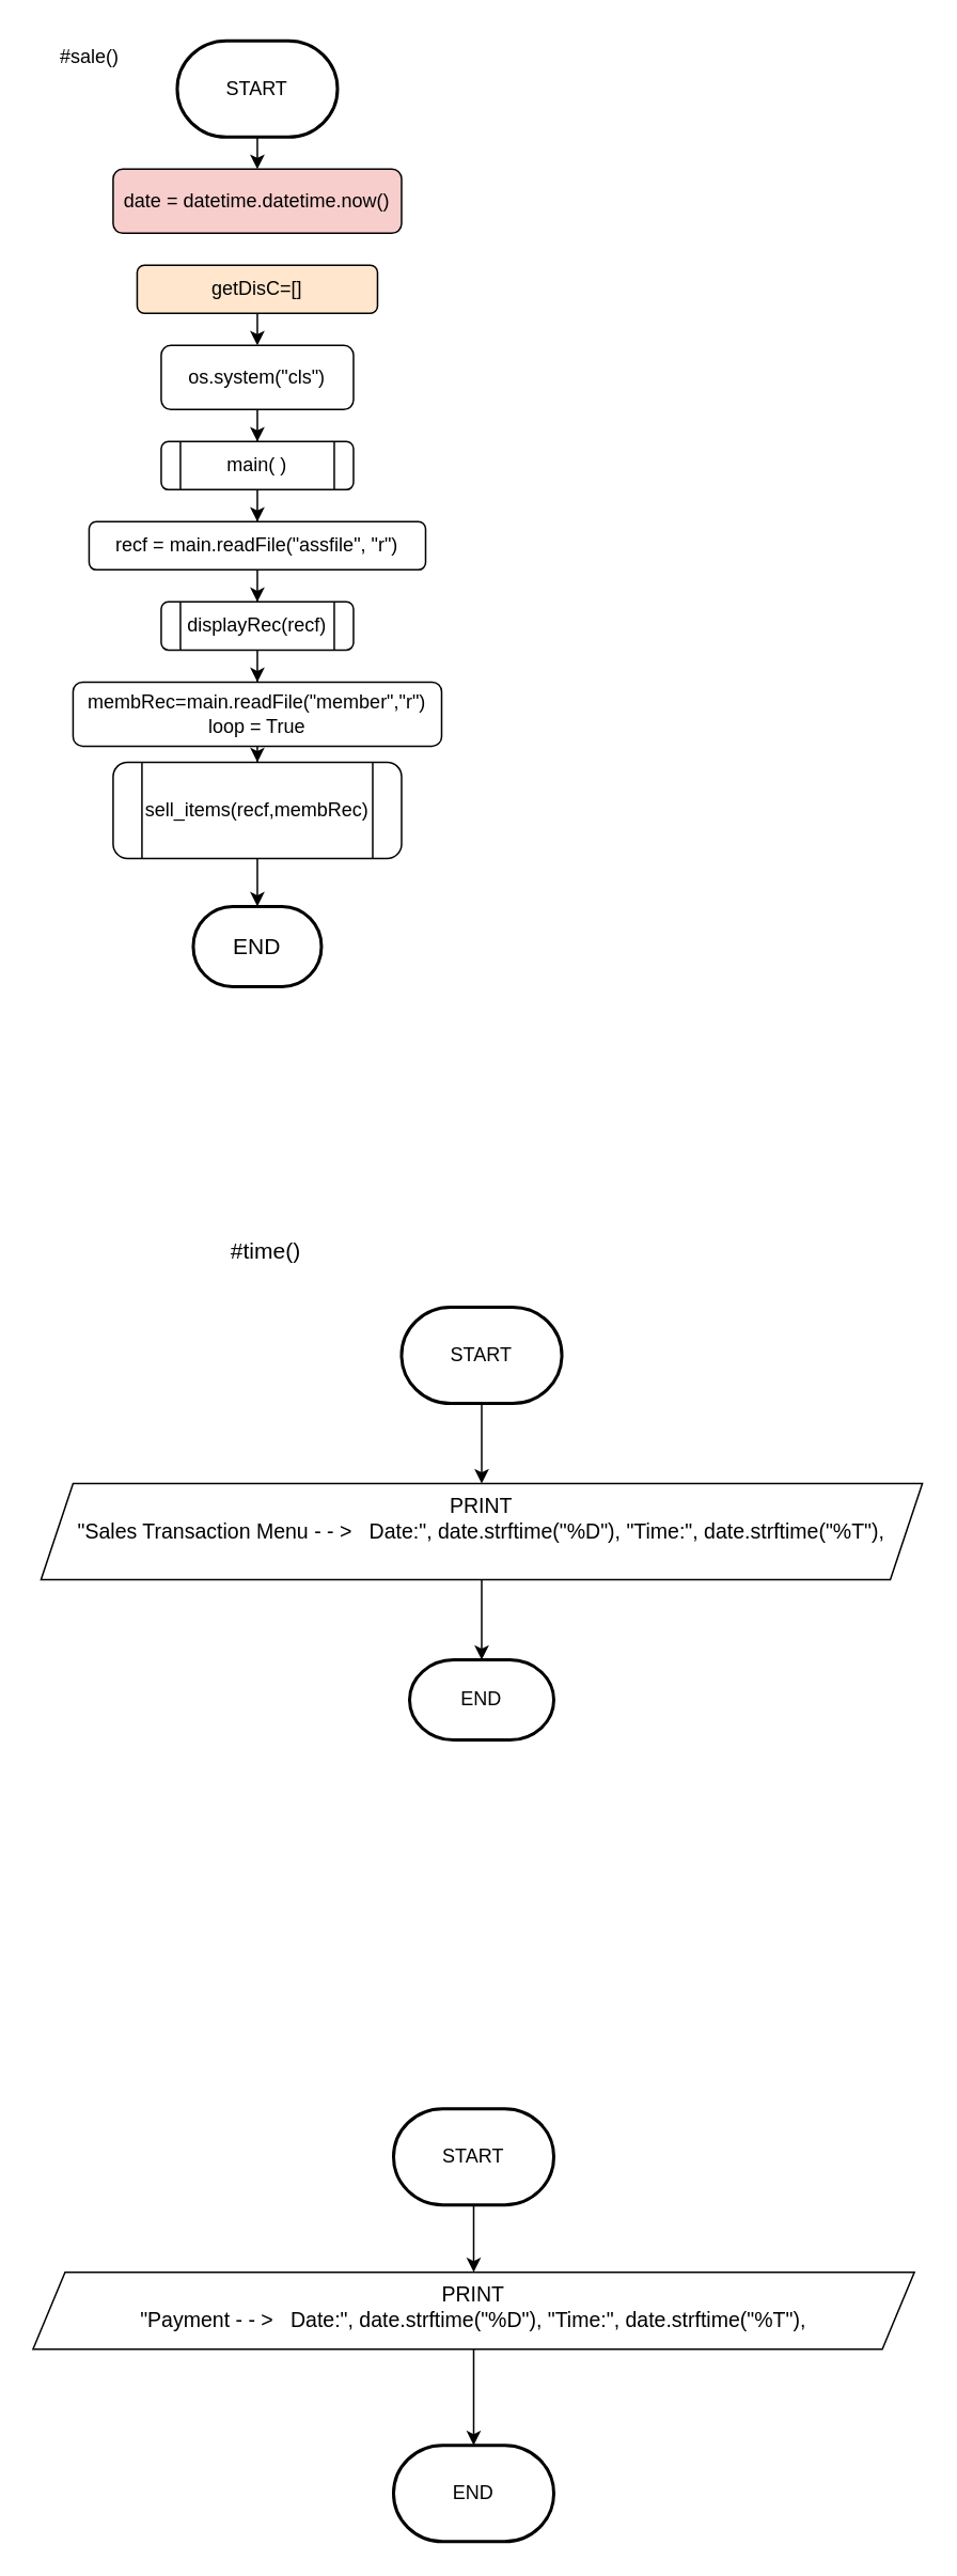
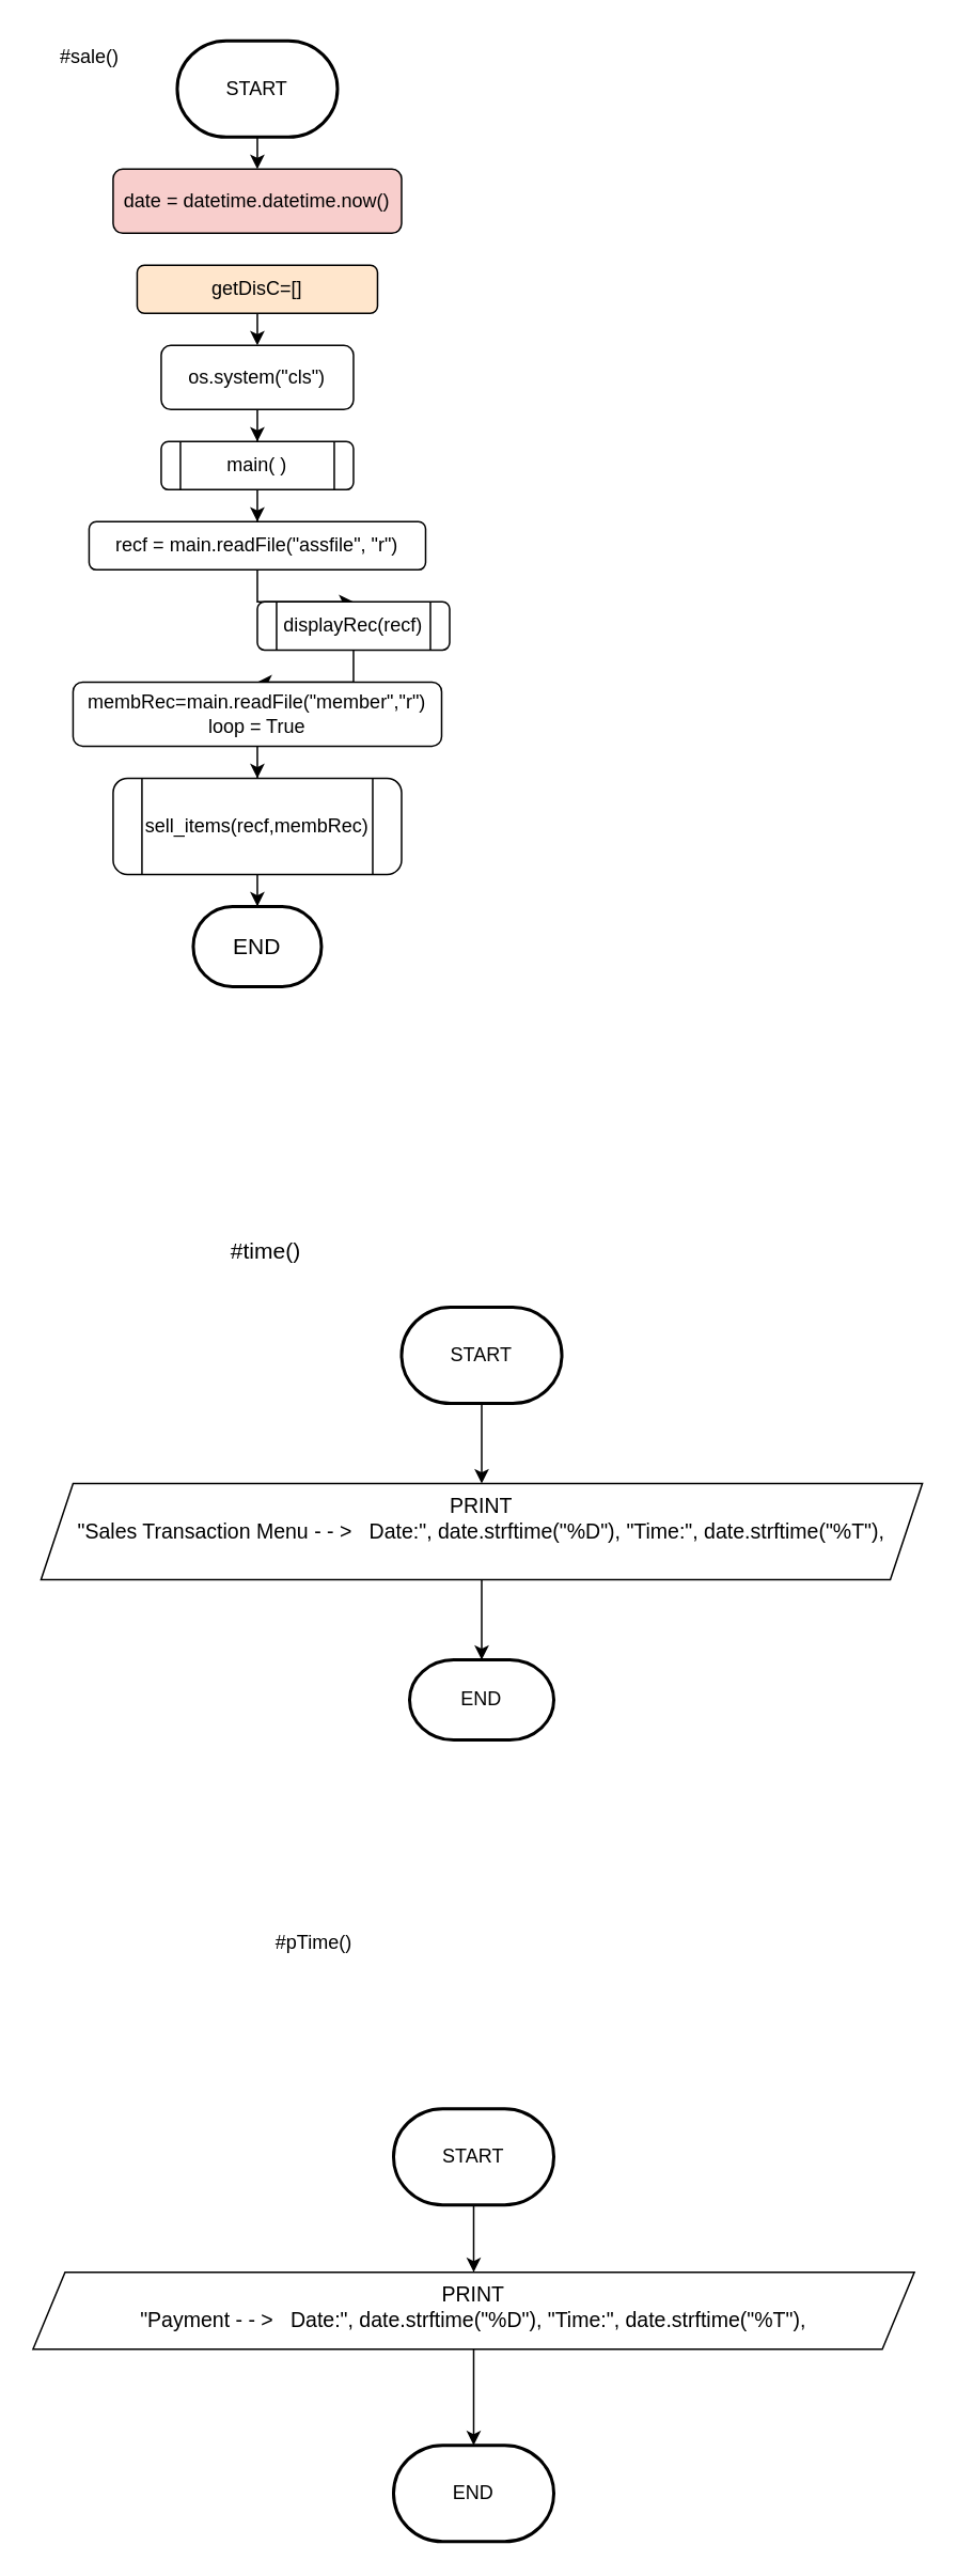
- <mxCell id="22" value="displayRec(recf)" style="shape=process;whiteSpace=wrap;html=1;backgroundOutline=1;rounded=1;strokeWidth=1;" parent="1" vertex="1"><mxGeometry x="100" y="375" width="120" height="30" as="geometry" /></mxCell>
+ <mxCell id="22" value="displayRec(recf)" style="shape=process;whiteSpace=wrap;html=1;backgroundOutline=1;rounded=1;strokeWidth=1;" parent="1" vertex="1"><mxGeometry x="160" y="375" width="120" height="30" as="geometry" /></mxCell>
- <mxCell id="26" value="sell_items(recf,membRec)" style="shape=process;whiteSpace=wrap;html=1;backgroundOutline=1;rounded=1;strokeWidth=1;" parent="1" vertex="1"><mxGeometry x="70" y="475" width="180" height="60" as="geometry" /></mxCell>
+ <mxCell id="26" value="sell_items(recf,membRec)" style="shape=process;whiteSpace=wrap;html=1;backgroundOutline=1;rounded=1;strokeWidth=1;" parent="1" vertex="1"><mxGeometry x="70" y="485" width="180" height="60" as="geometry" /></mxCell>
+ <mxCell id="5" value="#pTime()" style="text;html=1;align=center;verticalAlign=middle;resizable=0;points=[];autosize=1;strokeColor=none;fillColor=none;" parent="1" vertex="1"><mxGeometry x="160" y="1197" width="70" height="30" as="geometry" /></mxCell>
